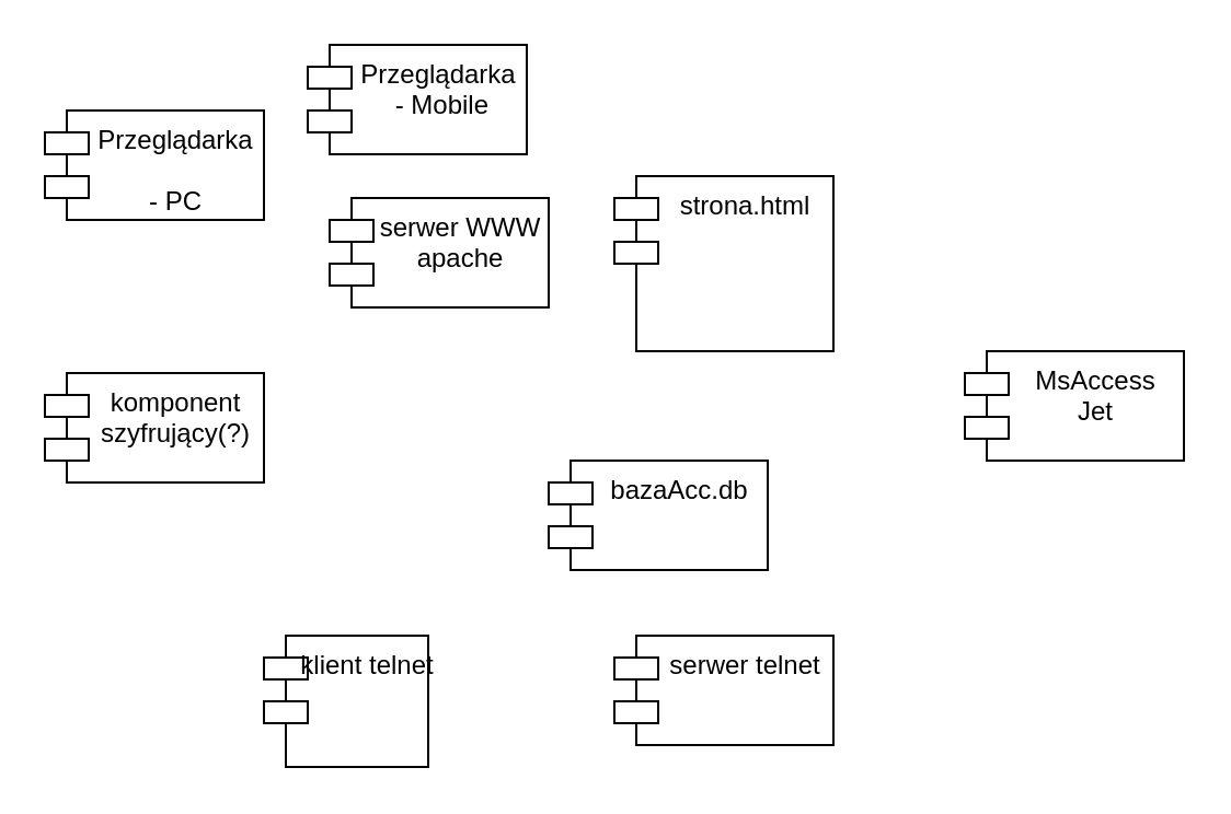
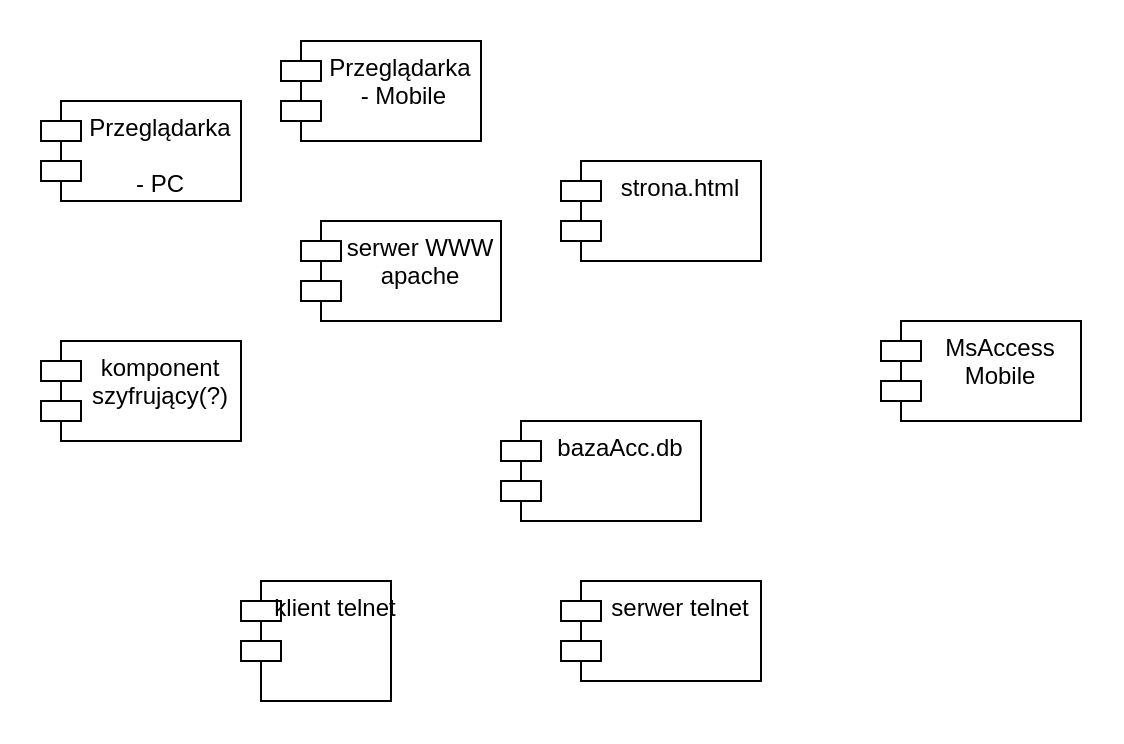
- <mxCell id="4" value="serwer WWW&#10;apache &#10;&#10;" style="shape=module;align=left;spacingLeft=20;align=center;verticalAlign=top;" vertex="1" parent="1"><mxGeometry x="150" y="90" width="100" height="50" as="geometry" /></mxCell>
+ <mxCell id="4" value="serwer WWW&#10;apache &#10;&#10;" style="shape=module;align=left;spacingLeft=20;align=center;verticalAlign=top;" vertex="1" parent="1"><mxGeometry x="150" y="110" width="100" height="50" as="geometry" /></mxCell>
- <mxCell id="3" value="strona.html&#10;" style="shape=module;align=left;spacingLeft=20;align=center;verticalAlign=top;" vertex="1" parent="1"><mxGeometry x="280" y="80" width="100" height="80" as="geometry" /></mxCell>
+ <mxCell id="3" value="strona.html&#10;" style="shape=module;align=left;spacingLeft=20;align=center;verticalAlign=top;" vertex="1" parent="1"><mxGeometry x="280" y="80" width="100" height="50" as="geometry" /></mxCell>
- <mxCell id="8" value="MsAccess&#10;Jet&#10;" style="shape=module;align=left;spacingLeft=20;align=center;verticalAlign=top;" vertex="1" parent="1"><mxGeometry x="440" y="160" width="100" height="50" as="geometry" /></mxCell>
+ <mxCell id="8" value="MsAccess&#10;Mobile&#10;" style="shape=module;align=left;spacingLeft=20;align=center;verticalAlign=top;" vertex="1" parent="1"><mxGeometry x="440" y="160" width="100" height="50" as="geometry" /></mxCell>
